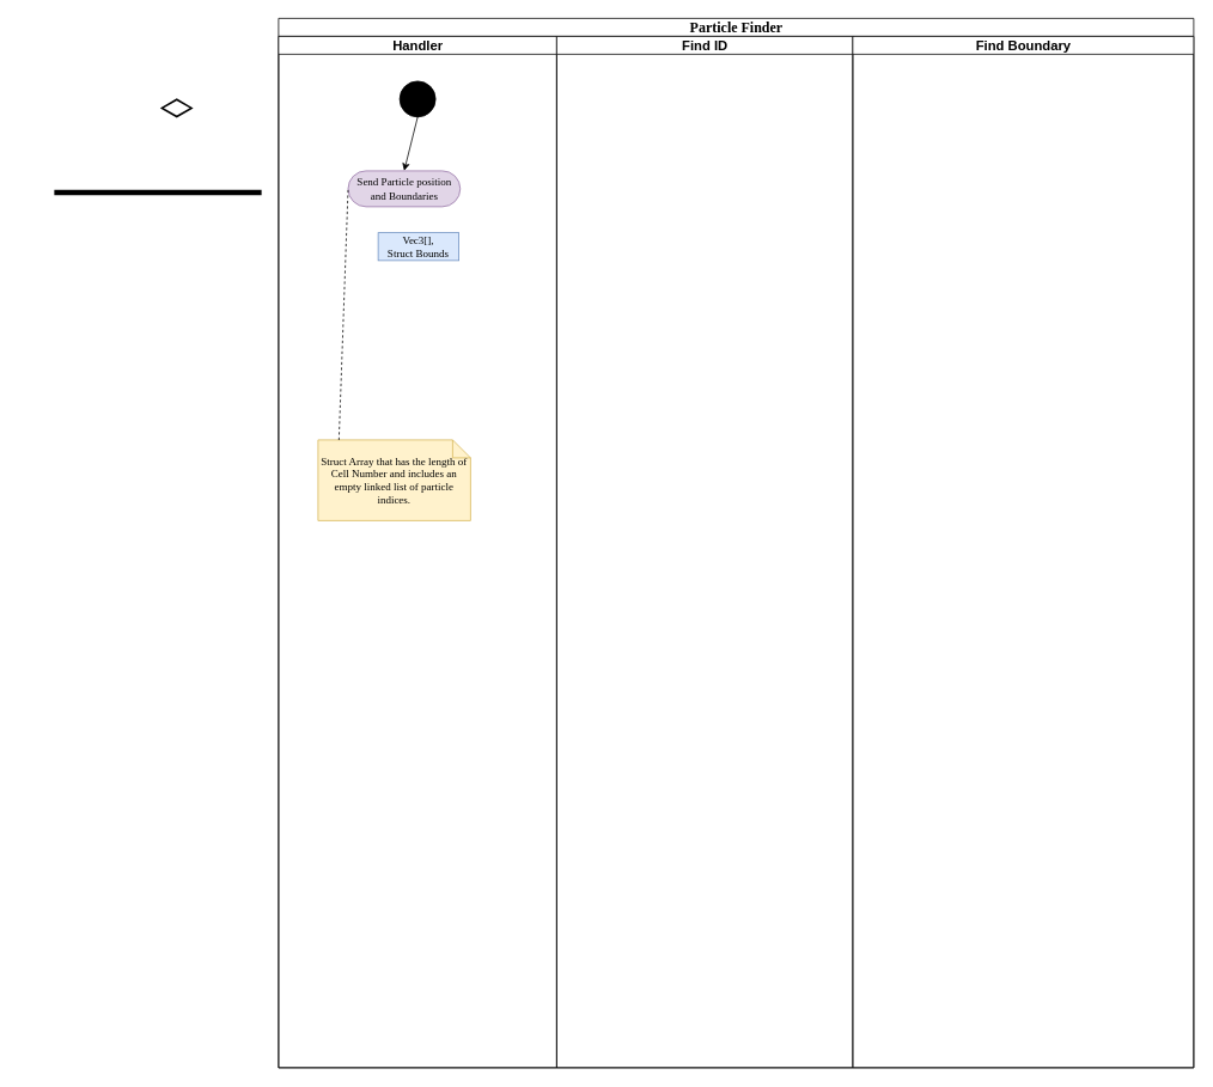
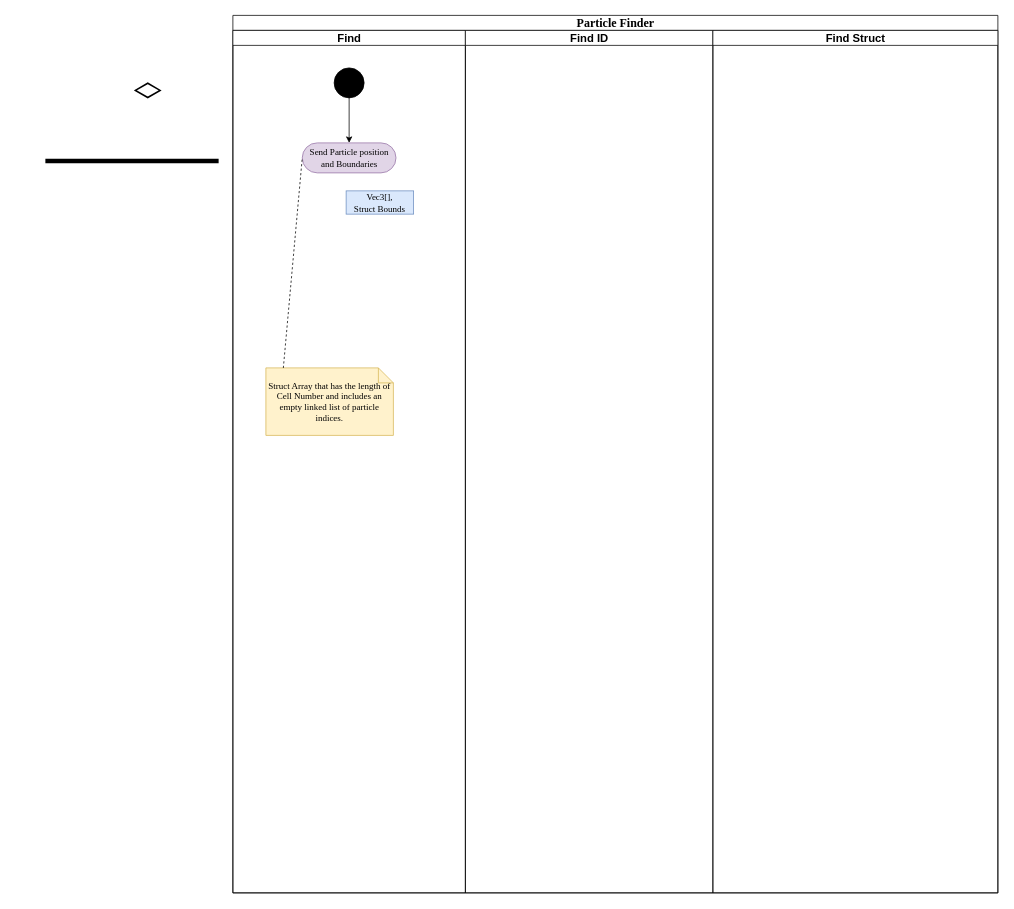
- <mxCell id="3" value="&lt;font style=&quot;font-size: 15px;&quot;&gt;Handler&lt;/font&gt;" style="swimlane;html=1;startSize=20;fontSize=15;" parent="2" vertex="1"><mxGeometry y="20" width="310" height="1150" as="geometry" /></mxCell>
+ <mxCell id="3" value="&lt;font style=&quot;font-size: 15px;&quot;&gt;Find&lt;/font&gt;" style="swimlane;html=1;startSize=20;fontSize=15;" parent="2" vertex="1"><mxGeometry y="20" width="310" height="1150" as="geometry" /></mxCell>
- <mxCell id="11" value="&lt;font style=&quot;font-size: 15px&quot;&gt;Find Boundary&lt;/font&gt;" style="swimlane;html=1;startSize=20;" vertex="1" parent="2"><mxGeometry x="640" y="20" width="380" height="1150" as="geometry" /></mxCell>
+ <mxCell id="11" value="&lt;font style=&quot;font-size: 15px&quot;&gt;Find Struct&lt;/font&gt;" style="swimlane;html=1;startSize=20;" vertex="1" parent="2"><mxGeometry x="640" y="20" width="380" height="1150" as="geometry" /></mxCell>
- <mxCell id="5" value="Send Particle position and Boundaries" style="rounded=1;whiteSpace=wrap;html=1;shadow=0;comic=0;labelBackgroundColor=none;strokeWidth=1;fontFamily=Verdana;fontSize=12;align=center;arcSize=50;fillColor=#e1d5e7;strokeColor=#9673a6;" parent="3" vertex="1"><mxGeometry x="77.5" y="150" width="125" height="40" as="geometry" /></mxCell>
+ <mxCell id="5" value="Send Particle position and Boundaries" style="rounded=1;whiteSpace=wrap;html=1;shadow=0;comic=0;labelBackgroundColor=none;strokeWidth=1;fontFamily=Verdana;fontSize=12;align=center;arcSize=50;fillColor=#e1d5e7;strokeColor=#9673a6;" parent="3" vertex="1"><mxGeometry x="92.5" y="150" width="125" height="40" as="geometry" /></mxCell>
- <mxCell id="6" value="Vec3[],&lt;br&gt;Struct Bounds" style="rounded=0;whiteSpace=wrap;html=1;shadow=0;comic=0;labelBackgroundColor=none;strokeWidth=1;fontFamily=Verdana;fontSize=12;align=center;arcSize=50;fillColor=#dae8fc;strokeColor=#6c8ebf;" parent="3" vertex="1"><mxGeometry x="111" y="219" width="90" height="31" as="geometry" /></mxCell>
+ <mxCell id="6" value="Vec3[],&lt;br&gt;Struct Bounds" style="rounded=0;whiteSpace=wrap;html=1;shadow=0;comic=0;labelBackgroundColor=none;strokeWidth=1;fontFamily=Verdana;fontSize=12;align=center;arcSize=50;fillColor=#dae8fc;strokeColor=#6c8ebf;" parent="3" vertex="1"><mxGeometry x="151" y="214" width="90" height="31" as="geometry" /></mxCell>
